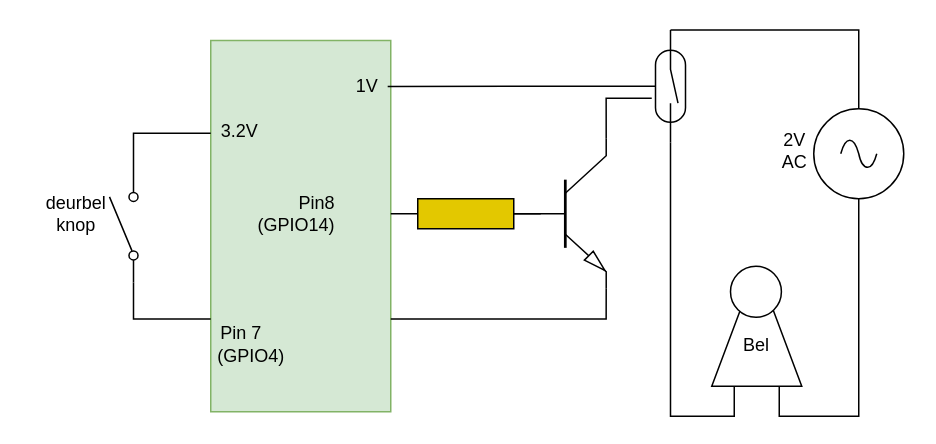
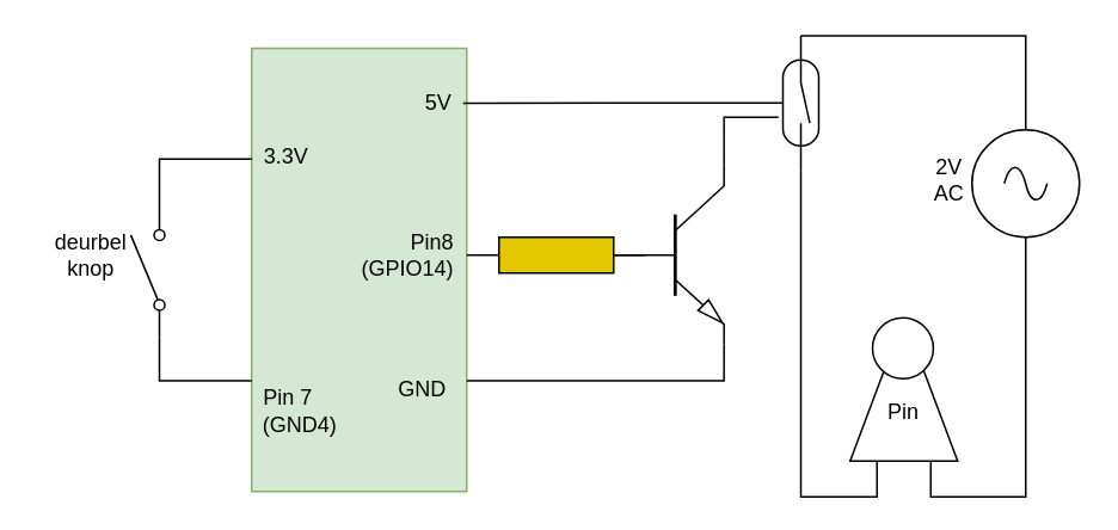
- <mxCell id="22" value="1V" style="text;html=1;align=center;verticalAlign=middle;resizable=0;points=[];autosize=1;strokeColor=none;fillColor=none;" vertex="1" parent="1"><mxGeometry x="224" y="42" width="40" height="30" as="geometry" /></mxCell>
+ <mxCell id="22" value="5V" style="text;html=1;align=center;verticalAlign=middle;resizable=0;points=[];autosize=1;strokeColor=none;fillColor=none;" vertex="1" parent="1"><mxGeometry x="224" y="42" width="40" height="30" as="geometry" /></mxCell>
- <mxCell id="13" value="3.2V" style="text;html=1;align=center;verticalAlign=middle;resizable=0;points=[];autosize=1;strokeColor=none;fillColor=none;" vertex="1" parent="1"><mxGeometry x="134" y="72" width="50" height="30" as="geometry" /></mxCell>
+ <mxCell id="13" value="3.3V" style="text;html=1;align=center;verticalAlign=middle;resizable=0;points=[];autosize=1;strokeColor=none;fillColor=none;" vertex="1" parent="1"><mxGeometry x="134" y="72" width="50" height="30" as="geometry" /></mxCell>
- <mxCell id="18" value="Pin8&lt;br&gt;(GPIO14)" style="text;html=1;align=right;verticalAlign=middle;resizable=0;points=[];autosize=1;strokeColor=none;fillColor=none;" vertex="1" parent="1"><mxGeometry x="154" y="122" width="70" height="40" as="geometry" /></mxCell>
+ <mxCell id="18" value="Pin8&lt;br&gt;(GPIO14)" style="text;html=1;align=right;verticalAlign=middle;resizable=0;points=[];autosize=1;strokeColor=none;fillColor=none;" vertex="1" parent="1"><mxGeometry x="184" y="122" width="70" height="40" as="geometry" /></mxCell>
+ <mxCell id="19" value="GND" style="text;html=1;align=center;verticalAlign=middle;resizable=0;points=[];autosize=1;strokeColor=none;fillColor=none;" vertex="1" parent="1"><mxGeometry x="210" y="202" width="50" height="30" as="geometry" /></mxCell>
- <mxCell id="14" value="Pin 7&lt;br&gt;&amp;nbsp; &amp;nbsp; (GPIO4)" style="text;html=1;align=center;verticalAlign=middle;resizable=0;points=[];autosize=1;strokeColor=none;fillColor=none;" vertex="1" parent="1"><mxGeometry x="120" y="208.9" width="80" height="40" as="geometry" /></mxCell>
+ <mxCell id="14" value="Pin 7&lt;br&gt;&amp;nbsp; &amp;nbsp; (GND4)" style="text;html=1;align=center;verticalAlign=middle;resizable=0;points=[];autosize=1;strokeColor=none;fillColor=none;" vertex="1" parent="1"><mxGeometry x="120" y="208.9" width="80" height="40" as="geometry" /></mxCell>
- <mxCell id="24" value="Bel" style="shape=trapezoid;perimeter=trapezoidPerimeter;whiteSpace=wrap;html=1;fixedSize=1;direction=east;" vertex="1" parent="23"><mxGeometry y="26.667" width="60" height="53.333" as="geometry" /></mxCell>
+ <mxCell id="24" value="Pin" style="shape=trapezoid;perimeter=trapezoidPerimeter;whiteSpace=wrap;html=1;fixedSize=1;direction=east;" vertex="1" parent="23"><mxGeometry y="26.667" width="60" height="53.333" as="geometry" /></mxCell>
